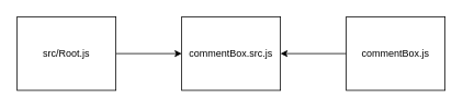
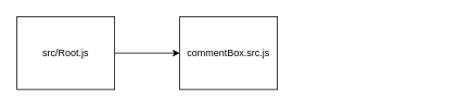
- <mxCell id="5" style="edgeStyle=orthogonalEdgeStyle;rounded=0;orthogonalLoop=1;jettySize=auto;html=1;entryX=1;entryY=0.5;entryDx=0;entryDy=0;" edge="1" parent="1" source="6" target="4"><mxGeometry relative="1" as="geometry" /></mxCell>
- <mxCell id="6" value="commentBox.js" style="rounded=0;whiteSpace=wrap;html=1;" vertex="1" parent="1"><mxGeometry x="420" y="20" width="120" height="90" as="geometry" /></mxCell>
